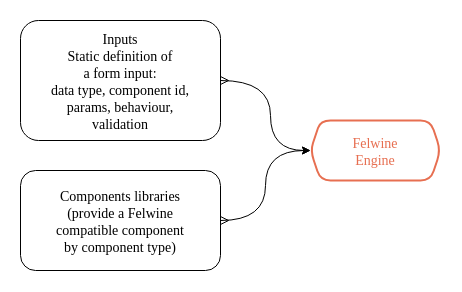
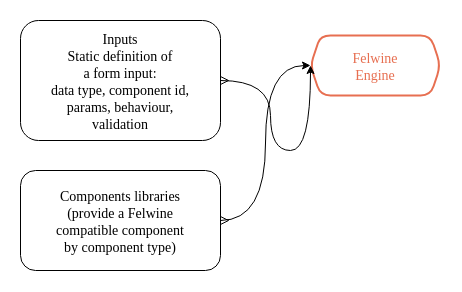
- <mxCell id="3" value="Felwine&#10;Engine" style="shape=hexagon;perimeter=hexagonPerimeter2;fixedSize=1;rounded=1;size=10;fontFamily=Space Grotesk;fontStyle=0;strokeColor=#e76f51;strokeWidth=2;fontColor=#E76F51;fontSize=14;" vertex="1" parent="1"><mxGeometry x="310" y="120" width="130" height="60" as="geometry" /></mxCell>
+ <mxCell id="3" value="Felwine&#10;Engine" style="shape=hexagon;perimeter=hexagonPerimeter2;fixedSize=1;rounded=1;size=10;fontFamily=Space Grotesk;fontStyle=0;strokeColor=#e76f51;strokeWidth=2;fontColor=#E76F51;fontSize=14;" vertex="1" parent="1"><mxGeometry x="310" y="35" width="130" height="60" as="geometry" /></mxCell>
